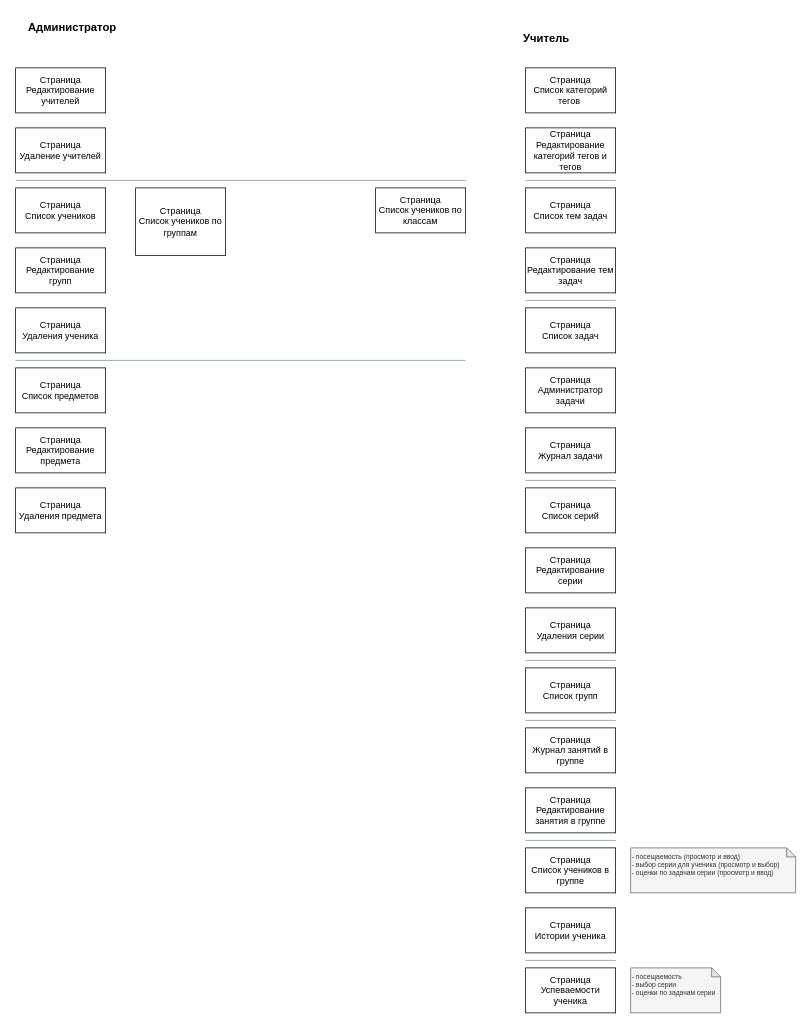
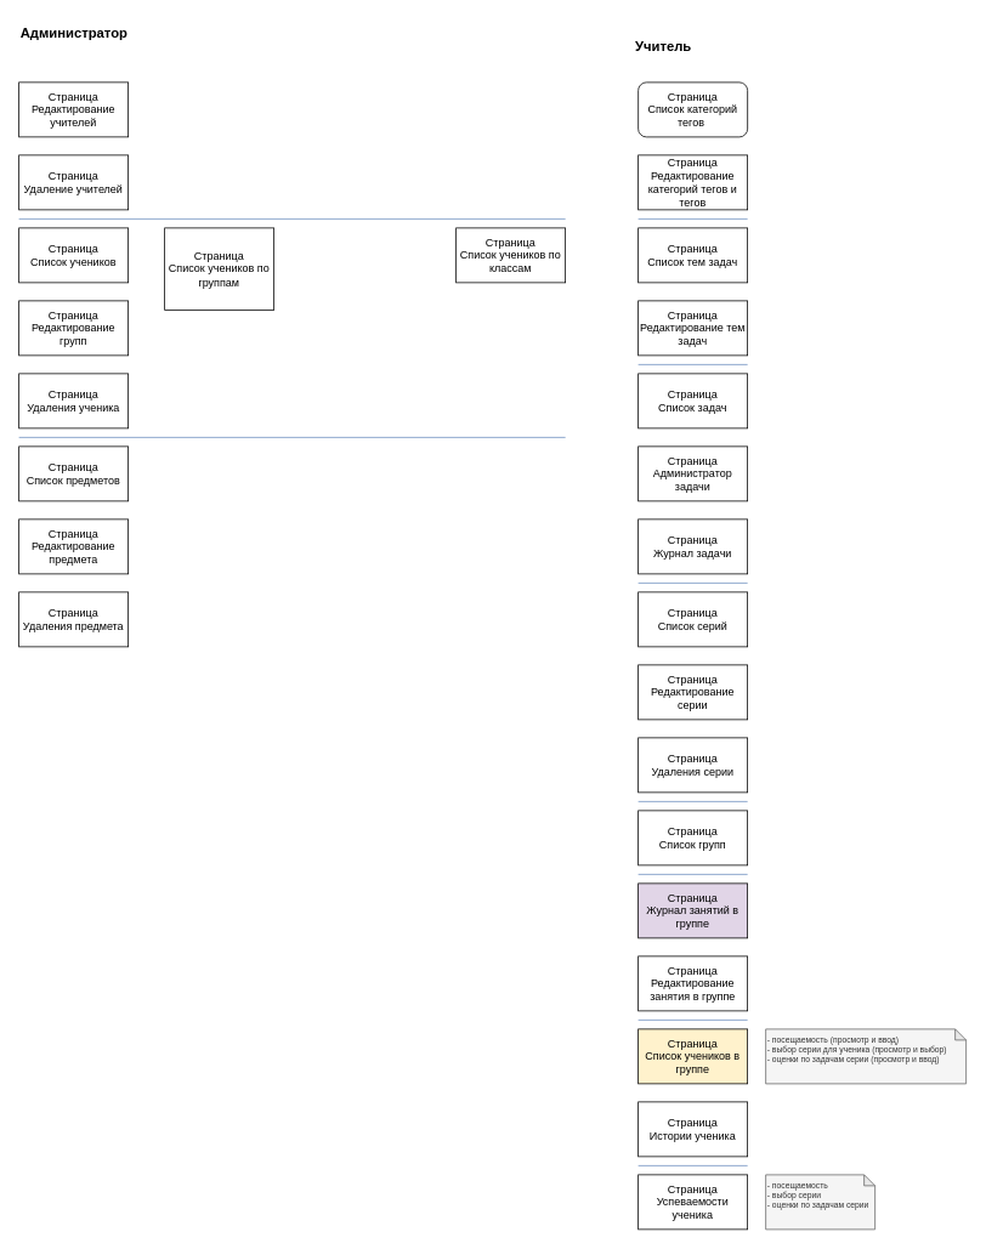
- <mxCell id="12" value="Администратор" style="text;html=1;align=left;verticalAlign=middle;whiteSpace=wrap;rounded=0;fontStyle=1;fontSize=15;" vertex="1" parent="1"><mxGeometry x="35" y="20" width="130" height="30" as="geometry" /></mxCell>
+ <mxCell id="12" value="Администратор" style="text;html=1;align=left;verticalAlign=middle;whiteSpace=wrap;rounded=0;fontStyle=1;fontSize=15;" vertex="1" parent="1"><mxGeometry x="20" y="20" width="130" height="30" as="geometry" /></mxCell>
- <mxCell id="31" value="Страница&lt;div&gt;Список категорий тегов&amp;nbsp;&lt;/div&gt;" style="rounded=0;whiteSpace=wrap;html=1;" vertex="1" parent="1"><mxGeometry x="700" y="90" width="120" height="60" as="geometry" /></mxCell>
+ <mxCell id="31" value="Страница&lt;div&gt;Список категорий тегов&amp;nbsp;&lt;/div&gt;" style="whiteSpace=wrap;html=1;rounded=1;" vertex="1" parent="1"><mxGeometry x="700" y="90" width="120" height="60" as="geometry" /></mxCell>
- <mxCell id="15" value="Страница&lt;div&gt;Журнал занятий в группе&lt;/div&gt;" style="rounded=0;whiteSpace=wrap;html=1;" vertex="1" parent="1"><mxGeometry x="700" y="970" width="120" height="60" as="geometry" /></mxCell>
+ <mxCell id="15" value="Страница&lt;div&gt;Журнал занятий в группе&lt;/div&gt;" style="rounded=0;whiteSpace=wrap;html=1;fillColor=#e1d5e7;" vertex="1" parent="1"><mxGeometry x="700" y="970" width="120" height="60" as="geometry" /></mxCell>
- <mxCell id="16" value="Страница&lt;div&gt;Список учеников в группе&lt;/div&gt;" style="rounded=0;whiteSpace=wrap;html=1;" vertex="1" parent="1"><mxGeometry x="700" y="1130" width="120" height="60" as="geometry" /></mxCell>
+ <mxCell id="16" value="Страница&lt;div&gt;Список учеников в группе&lt;/div&gt;" style="rounded=0;whiteSpace=wrap;html=1;fillColor=#fff2cc;" vertex="1" parent="1"><mxGeometry x="700" y="1130" width="120" height="60" as="geometry" /></mxCell>
